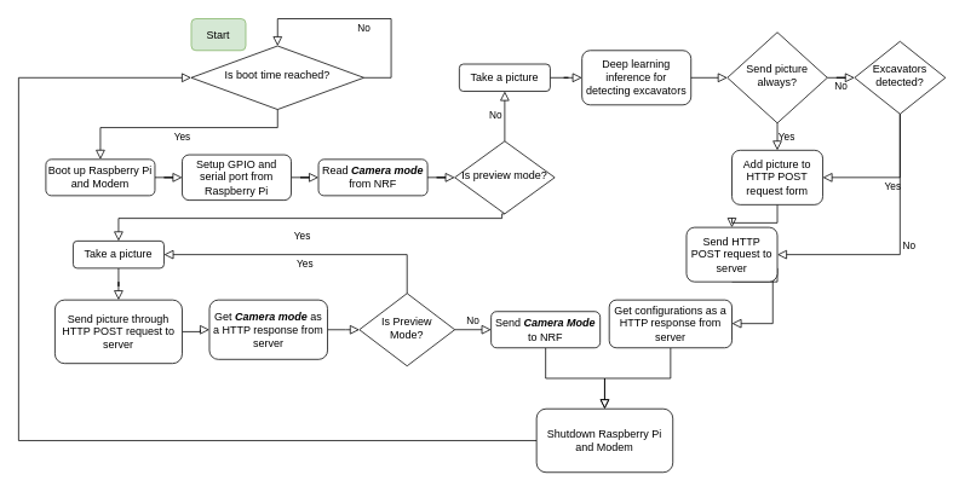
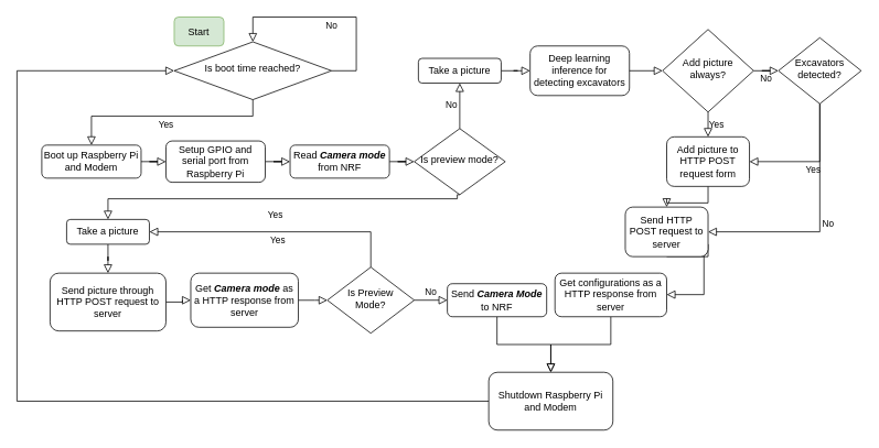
- <mxCell id="12" value="Send picture always?" style="rhombus;whiteSpace=wrap;html=1;shadow=0;fontFamily=Helvetica;fontSize=12;align=center;strokeWidth=1;spacing=6;spacingTop=-4;" vertex="1" parent="1"><mxGeometry x="800" y="35" width="110" height="100" as="geometry" /></mxCell>
+ <mxCell id="12" value="Add picture always?" style="rhombus;whiteSpace=wrap;html=1;shadow=0;fontFamily=Helvetica;fontSize=12;align=center;strokeWidth=1;spacing=6;spacingTop=-4;" vertex="1" parent="1"><mxGeometry x="800" y="35" width="110" height="100" as="geometry" /></mxCell>
